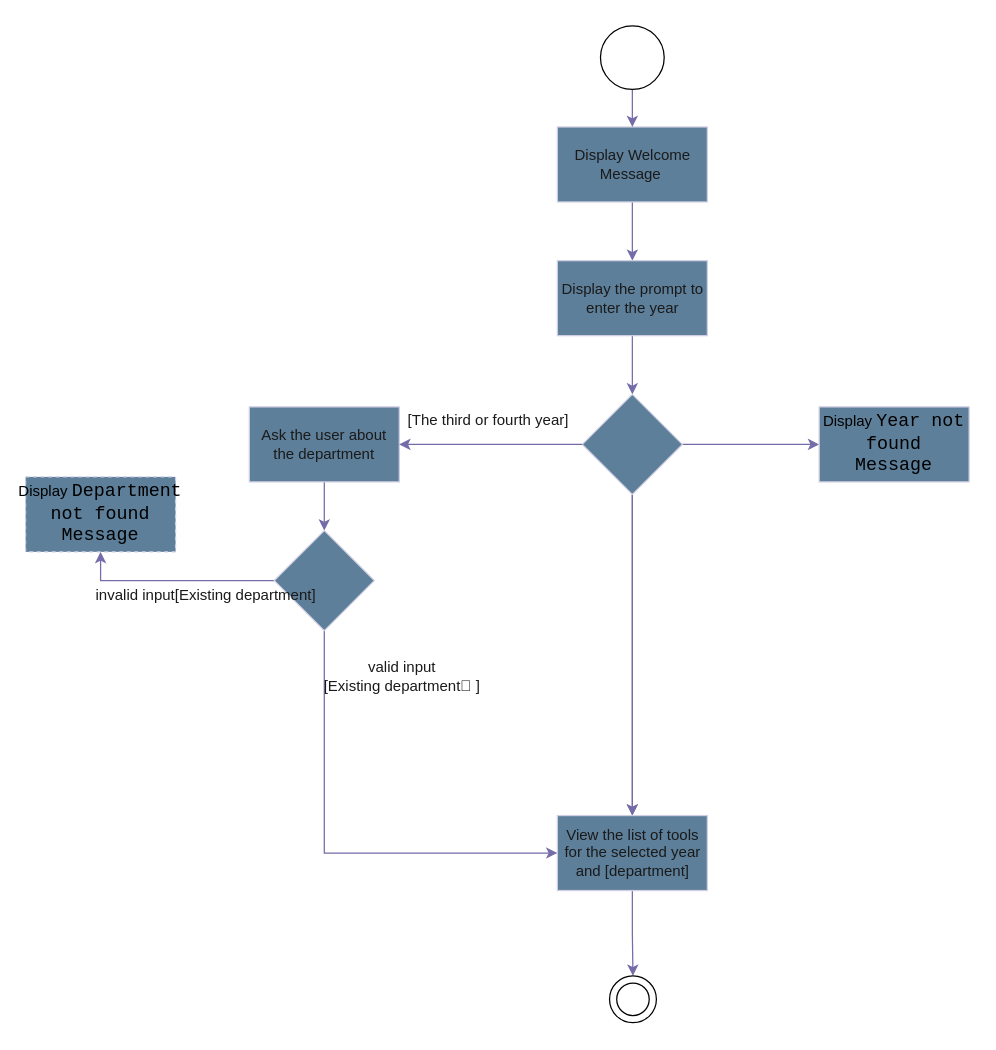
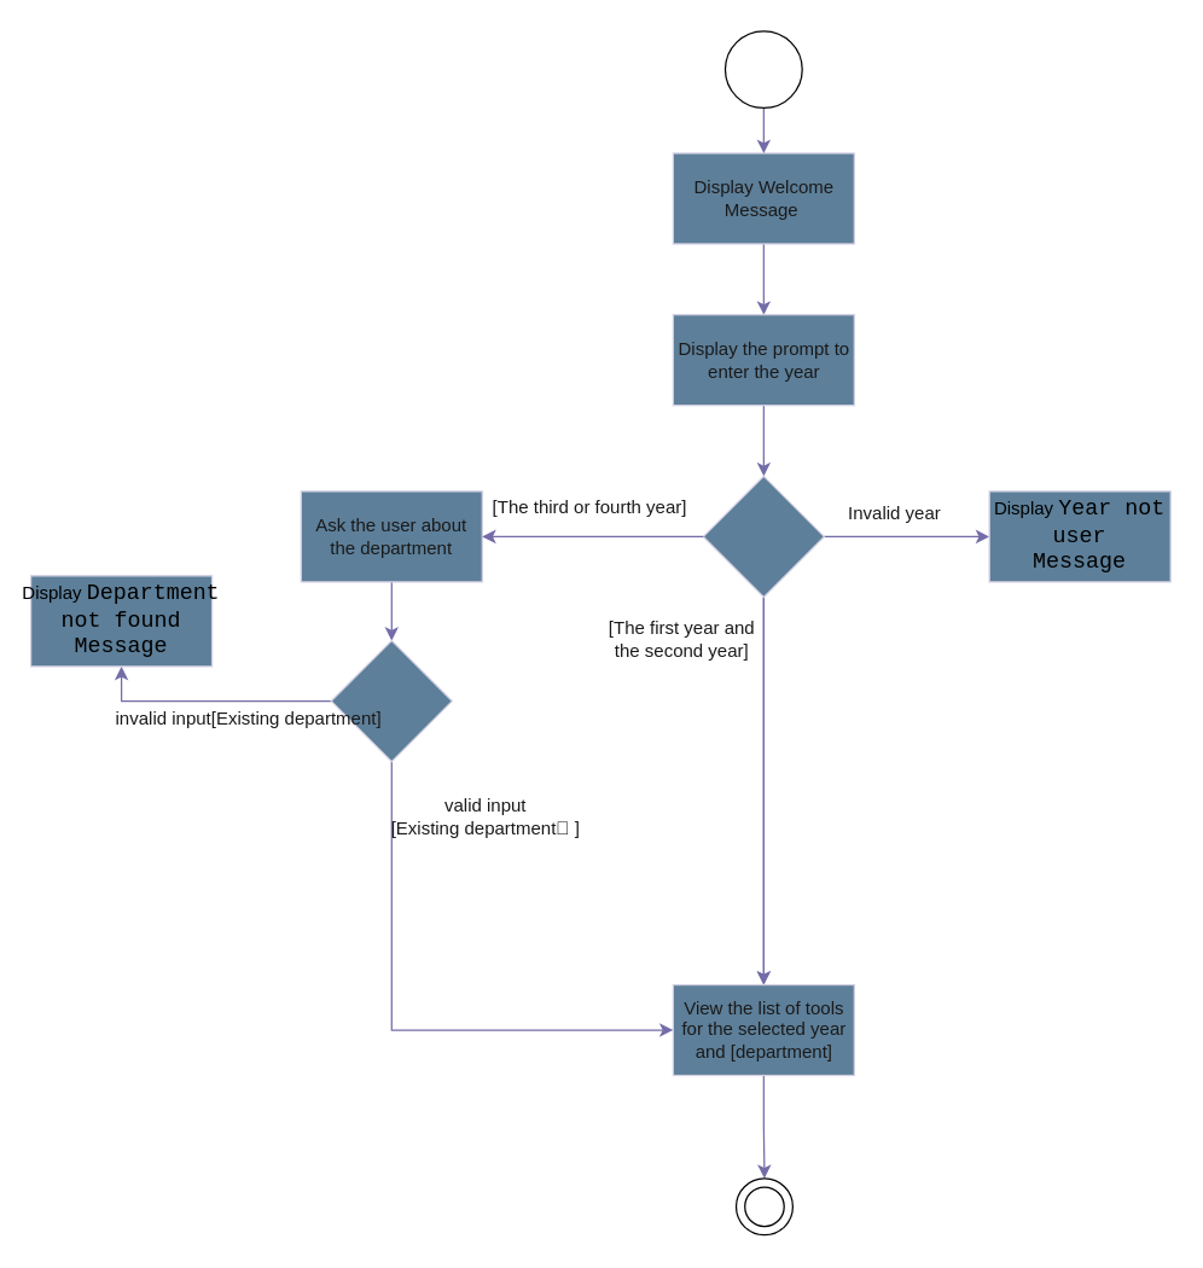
+ <mxCell id="22" value="Invalid year" style="text;html=1;align=center;verticalAlign=middle;resizable=0;points=[];autosize=1;strokeColor=none;fillColor=none;fontColor=#1A1A1A;" vertex="1" parent="1"><mxGeometry x="554" y="327" width="76" height="26" as="geometry" /></mxCell>
- <mxCell id="12" value="Display&amp;nbsp;&lt;font style=&quot;font-family: &amp;quot;Courier New&amp;quot;, monospace; font-size: 11pt; text-align: start; background-color: initial;&quot; class=&quot;fctbStyle0&quot;&gt;Year &lt;/font&gt;&lt;font style=&quot;font-family: &amp;quot;Courier New&amp;quot;, monospace; font-size: 11pt; text-align: start; background-color: initial;&quot; class=&quot;fctbStyle0Style3&quot;&gt;not&lt;/font&gt;&lt;font style=&quot;font-family: &amp;quot;Courier New&amp;quot;, monospace; font-size: 11pt; text-align: start; background-color: initial;&quot; class=&quot;fctbStyle0&quot;&gt; found&lt;br&gt;Message&lt;br&gt;&lt;/font&gt;" style="whiteSpace=wrap;html=1;fillColor=#5D7F99;strokeColor=#D0CEE2;fontColor=#000000;" vertex="1" parent="1"><mxGeometry x="655" y="325" width="120" height="60" as="geometry" /></mxCell>
+ <mxCell id="12" value="Display&amp;nbsp;&lt;font style=&quot;font-family: &amp;quot;Courier New&amp;quot;, monospace; font-size: 11pt; text-align: start; background-color: initial;&quot; class=&quot;fctbStyle0&quot;&gt;Year &lt;/font&gt;&lt;font style=&quot;font-family: &amp;quot;Courier New&amp;quot;, monospace; font-size: 11pt; text-align: start; background-color: initial;&quot; class=&quot;fctbStyle0Style3&quot;&gt;not&lt;/font&gt;&lt;font style=&quot;font-family: &amp;quot;Courier New&amp;quot;, monospace; font-size: 11pt; text-align: start; background-color: initial;&quot; class=&quot;fctbStyle0&quot;&gt; user&lt;br&gt;Message&lt;br&gt;&lt;/font&gt;" style="whiteSpace=wrap;html=1;fillColor=#5D7F99;strokeColor=#D0CEE2;fontColor=#000000;" vertex="1" parent="1"><mxGeometry x="655" y="325" width="120" height="60" as="geometry" /></mxCell>
- <mxCell id="27" value="Display&amp;nbsp;&lt;font style=&quot;font-family: &amp;quot;Courier New&amp;quot;, monospace; font-size: 11pt; background-color: initial; text-align: start;&quot; class=&quot;fctbStyle0&quot;&gt;Department &lt;/font&gt;&lt;font style=&quot;font-family: &amp;quot;Courier New&amp;quot;, monospace; font-size: 11pt; background-color: initial; text-align: start;&quot; class=&quot;fctbStyle0Style3&quot;&gt;not&lt;/font&gt;&lt;font style=&quot;font-family: &amp;quot;Courier New&amp;quot;, monospace; font-size: 11pt; background-color: initial; text-align: start;&quot; class=&quot;fctbStyle0&quot;&gt; found&lt;/font&gt;&lt;br&gt;&lt;font style=&quot;font-family: &amp;quot;Courier New&amp;quot;, monospace; font-size: 11pt; text-align: start; background-color: initial;&quot; class=&quot;fctbStyle0&quot;&gt;Message&lt;br&gt;&lt;/font&gt;" style="whiteSpace=wrap;html=1;fillColor=#5D7F99;strokeColor=#D0CEE2;fontColor=#000000;dashed=1;" vertex="1" parent="1"><mxGeometry x="20" y="381" width="120" height="60" as="geometry" /></mxCell>
+ <mxCell id="27" value="Display&amp;nbsp;&lt;font style=&quot;font-family: &amp;quot;Courier New&amp;quot;, monospace; font-size: 11pt; background-color: initial; text-align: start;&quot; class=&quot;fctbStyle0&quot;&gt;Department &lt;/font&gt;&lt;font style=&quot;font-family: &amp;quot;Courier New&amp;quot;, monospace; font-size: 11pt; background-color: initial; text-align: start;&quot; class=&quot;fctbStyle0Style3&quot;&gt;not&lt;/font&gt;&lt;font style=&quot;font-family: &amp;quot;Courier New&amp;quot;, monospace; font-size: 11pt; background-color: initial; text-align: start;&quot; class=&quot;fctbStyle0&quot;&gt; found&lt;/font&gt;&lt;br&gt;&lt;font style=&quot;font-family: &amp;quot;Courier New&amp;quot;, monospace; font-size: 11pt; text-align: start; background-color: initial;&quot; class=&quot;fctbStyle0&quot;&gt;Message&lt;br&gt;&lt;/font&gt;" style="whiteSpace=wrap;html=1;fillColor=#5D7F99;strokeColor=#D0CEE2;fontColor=#000000;" vertex="1" parent="1"><mxGeometry x="20" y="381" width="120" height="60" as="geometry" /></mxCell>
+ <mxCell id="17" value="[The first year and &lt;br&gt;the second year]" style="text;html=1;align=center;verticalAlign=middle;resizable=0;points=[];autosize=1;strokeColor=none;fillColor=none;fontColor=#1A1A1A;" vertex="1" parent="1"><mxGeometry x="394" y="402" width="113" height="41" as="geometry" /></mxCell>
